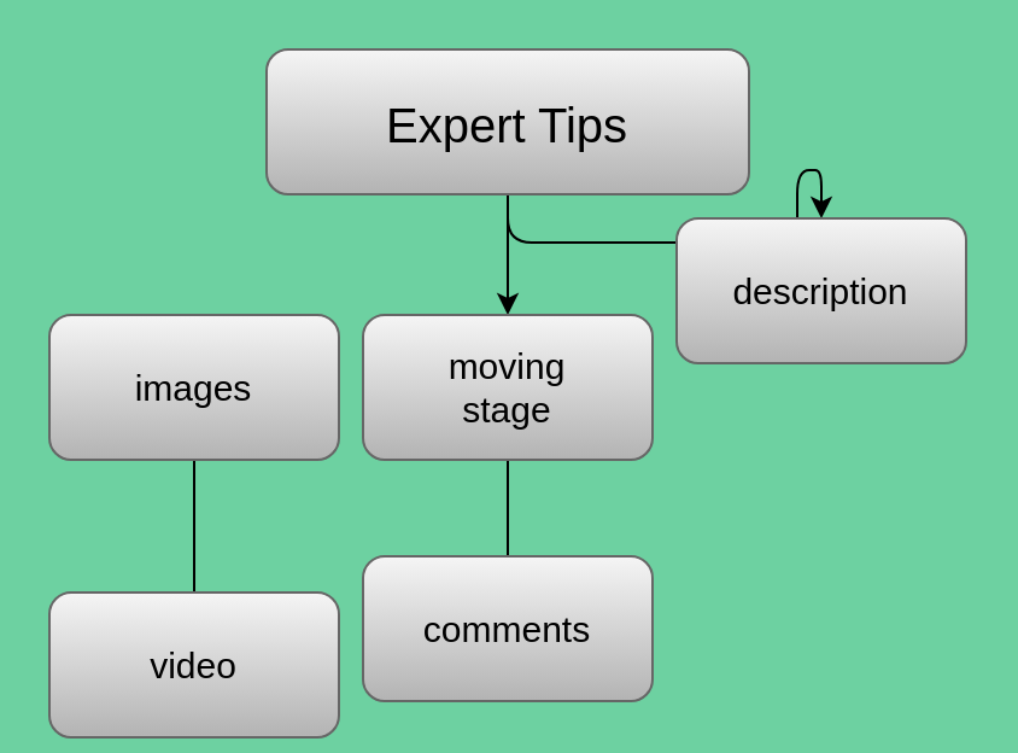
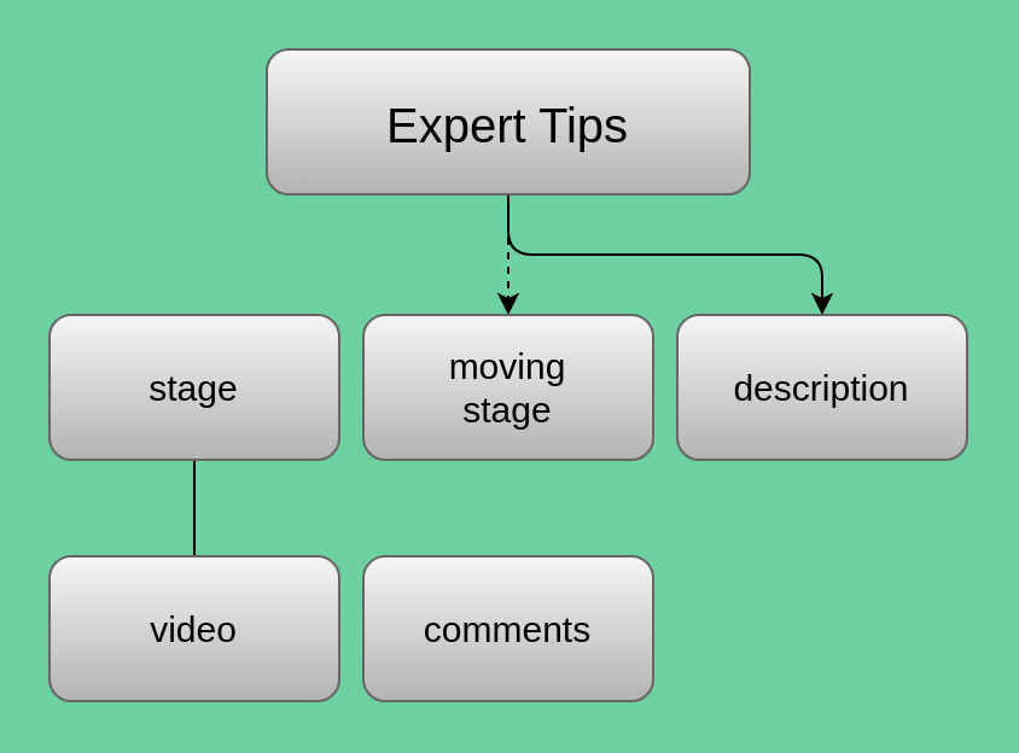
- <mxCell id="2" value="" style="edgeStyle=orthogonalEdgeStyle;orthogonalLoop=1;jettySize=auto;html=1;" parent="1" source="4" target="8" edge="1"><mxGeometry relative="1" as="geometry" /></mxCell>
+ <mxCell id="2" value="" style="edgeStyle=orthogonalEdgeStyle;orthogonalLoop=1;jettySize=auto;html=1;dashed=1;" parent="1" source="4" target="8" edge="1"><mxGeometry relative="1" as="geometry" /></mxCell>
- <mxCell id="9" value="description" style="whiteSpace=wrap;html=1;fontSize=15;fillColor=#f5f5f5;strokeColor=#666666;gradientColor=#b3b3b3;rounded=1;" parent="1" vertex="1"><mxGeometry x="280" y="90" width="120" height="60" as="geometry" /></mxCell>
+ <mxCell id="9" value="description" style="whiteSpace=wrap;html=1;fontSize=15;fillColor=#f5f5f5;strokeColor=#666666;gradientColor=#b3b3b3;rounded=1;" parent="1" vertex="1"><mxGeometry x="280" y="130" width="120" height="60" as="geometry" /></mxCell>
- <mxCell id="6" value="images" style="whiteSpace=wrap;html=1;fontSize=15;fillColor=#f5f5f5;strokeColor=#666666;gradientColor=#b3b3b3;rounded=1;" parent="1" vertex="1"><mxGeometry x="20" y="130" width="120" height="60" as="geometry" /></mxCell>
+ <mxCell id="6" value="stage" style="whiteSpace=wrap;html=1;fontSize=15;fillColor=#f5f5f5;strokeColor=#666666;gradientColor=#b3b3b3;rounded=1;" parent="1" vertex="1"><mxGeometry x="20" y="130" width="120" height="60" as="geometry" /></mxCell>
- <mxCell id="7" value="" style="edgeStyle=orthogonalEdgeStyle;orthogonalLoop=1;jettySize=auto;html=1;endFill=0;endArrow=none;" parent="1" source="8" target="11" edge="1"><mxGeometry relative="1" as="geometry" /></mxCell>
- <mxCell id="10" value="video" style="whiteSpace=wrap;html=1;fontSize=15;fillColor=#f5f5f5;strokeColor=#666666;gradientColor=#b3b3b3;rounded=1;" parent="1" vertex="1"><mxGeometry x="20" y="245" width="120" height="60" as="geometry" /></mxCell>
+ <mxCell id="10" value="video" style="whiteSpace=wrap;html=1;fontSize=15;fillColor=#f5f5f5;strokeColor=#666666;gradientColor=#b3b3b3;rounded=1;" parent="1" vertex="1"><mxGeometry x="20" y="230" width="120" height="60" as="geometry" /></mxCell>
